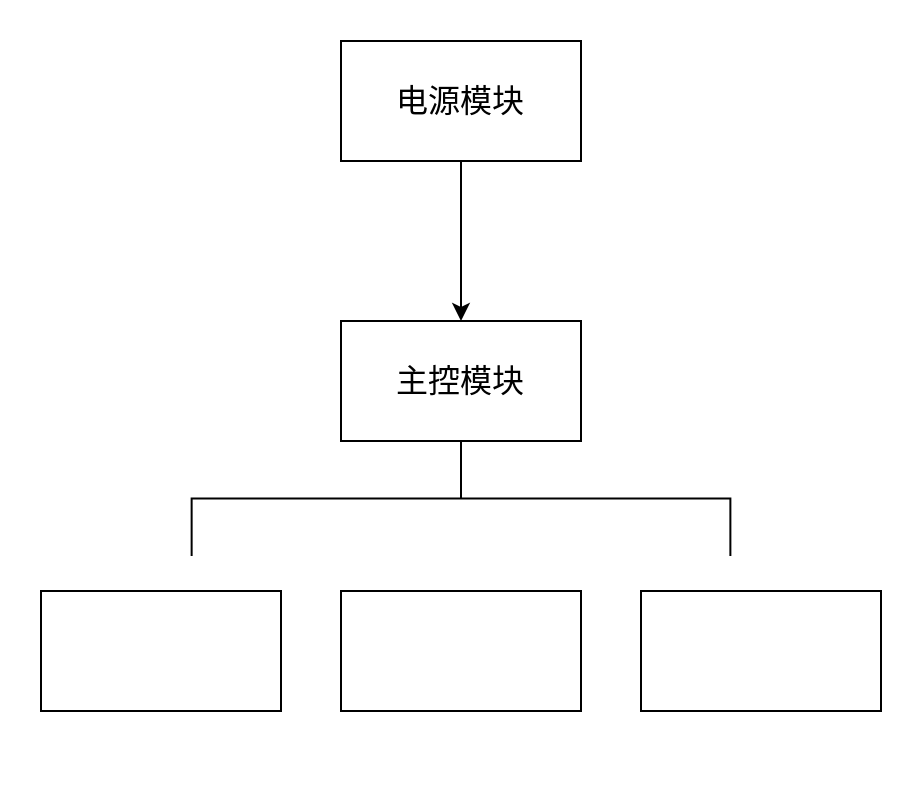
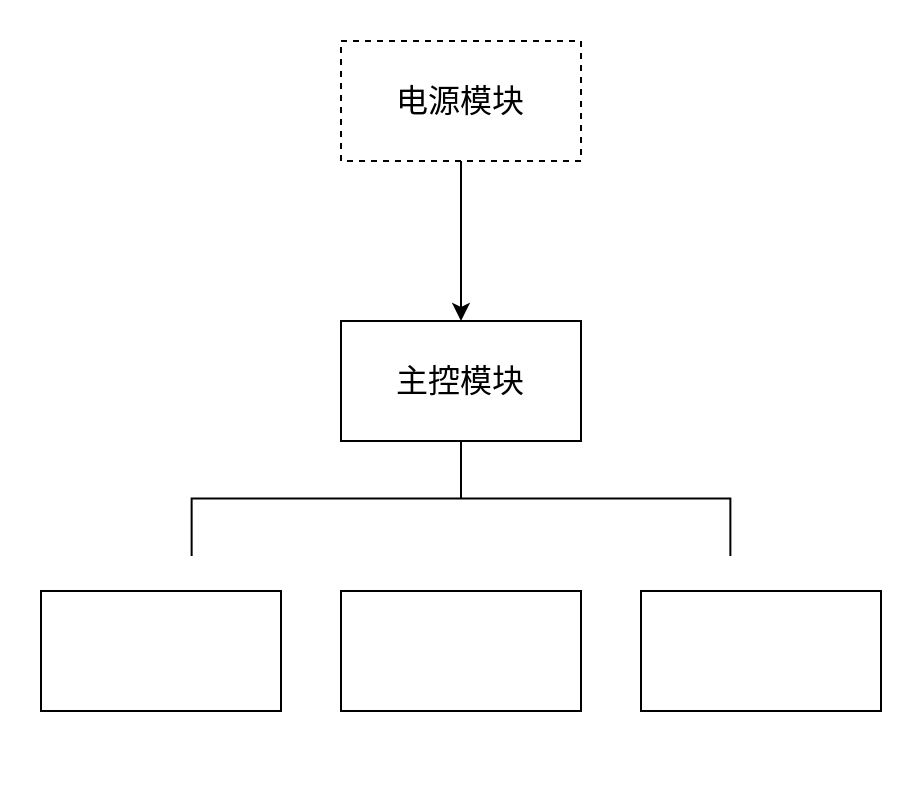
- <mxCell id="3" value="&lt;font style=&quot;font-size: 16px&quot;&gt;电源模块&lt;/font&gt;" style="rounded=0;whiteSpace=wrap;html=1;" vertex="1" parent="1"><mxGeometry x="170" y="20" width="120" height="60" as="geometry" /></mxCell>
+ <mxCell id="3" value="&lt;font style=&quot;font-size: 16px&quot;&gt;电源模块&lt;/font&gt;" style="rounded=0;whiteSpace=wrap;html=1;dashed=1;" vertex="1" parent="1"><mxGeometry x="170" y="20" width="120" height="60" as="geometry" /></mxCell>
